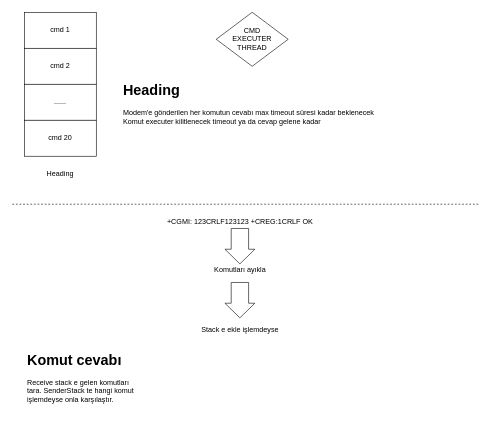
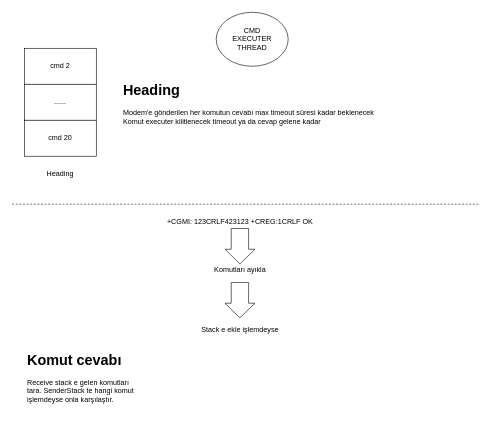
- <mxCell id="3" value="cmd 1" style="rounded=0;whiteSpace=wrap;html=1;" vertex="1" parent="1"><mxGeometry x="40" y="20" width="120" height="60" as="geometry" /></mxCell>
- <mxCell id="7" value="CMD &lt;br&gt;EXECUTER&lt;br&gt;THREAD&lt;br&gt;" style="rhombus;whiteSpace=wrap;html=1;" vertex="1" parent="1"><mxGeometry x="360" y="20" width="120" height="90" as="geometry" /></mxCell>
+ <mxCell id="7" value="CMD &lt;br&gt;EXECUTER&lt;br&gt;THREAD&lt;br&gt;" style="ellipse;whiteSpace=wrap;html=1;" vertex="1" parent="1"><mxGeometry x="360" y="20" width="120" height="90" as="geometry" /></mxCell>
- <mxCell id="11" value="+CGMI: 123CRLF123123 +CREG:1CRLF OK" style="text;html=1;strokeColor=none;fillColor=none;align=center;verticalAlign=middle;whiteSpace=wrap;rounded=0;" vertex="1" parent="1"><mxGeometry x="40" y="360" width="720" height="20" as="geometry" /></mxCell>
+ <mxCell id="11" value="+CGMI: 123CRLF423123 +CREG:1CRLF OK" style="text;html=1;strokeColor=none;fillColor=none;align=center;verticalAlign=middle;whiteSpace=wrap;rounded=0;" vertex="1" parent="1"><mxGeometry x="40" y="360" width="720" height="20" as="geometry" /></mxCell>
